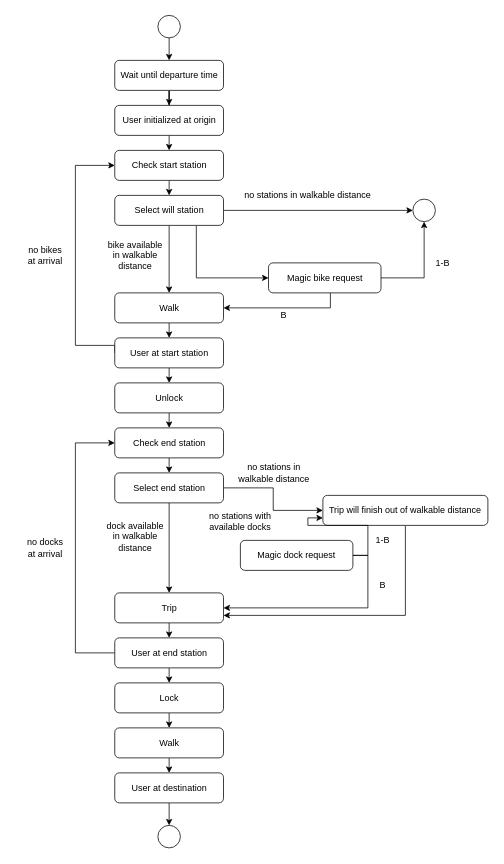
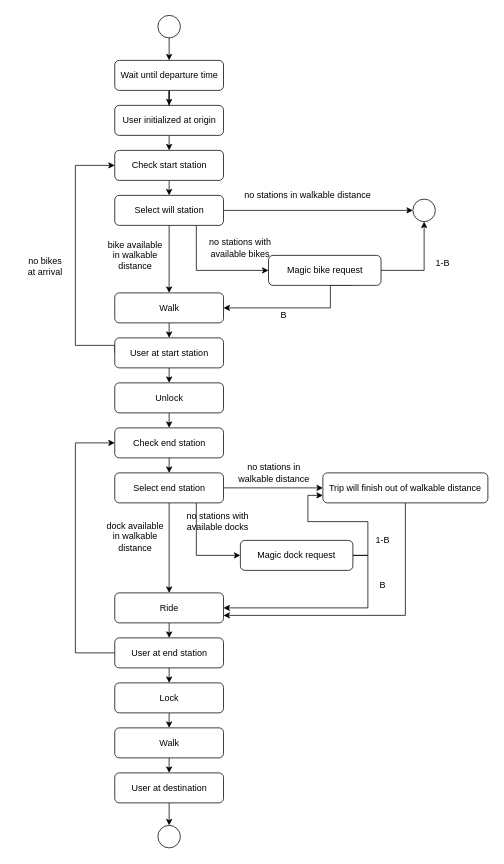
+ <mxCell id="49" value="no stations with available bikes" style="text;html=1;strokeColor=none;fillColor=none;align=center;verticalAlign=middle;whiteSpace=wrap;rounded=0;" vertex="1" parent="1"><mxGeometry x="270" y="320" width="100" height="20" as="geometry" /></mxCell>
- <mxCell id="53" value="&lt;div&gt;no bikes&lt;/div&gt;&lt;div&gt;at arrival&lt;br&gt;&lt;/div&gt;" style="text;html=1;strokeColor=none;fillColor=none;align=center;verticalAlign=middle;whiteSpace=wrap;rounded=0;" vertex="1" parent="1"><mxGeometry x="20" y="330" width="80" height="20" as="geometry" /></mxCell>
+ <mxCell id="53" value="&lt;div&gt;no bikes&lt;/div&gt;&lt;div&gt;at arrival&lt;br&gt;&lt;/div&gt;" style="text;html=1;strokeColor=none;fillColor=none;align=center;verticalAlign=middle;whiteSpace=wrap;rounded=0;" vertex="1" parent="1"><mxGeometry x="20" y="345" width="80" height="20" as="geometry" /></mxCell>
- <mxCell id="46" value="Magic bike request" style="rounded=1;whiteSpace=wrap;html=1;fontSize=12;glass=0;strokeWidth=1;shadow=0;" vertex="1" parent="1"><mxGeometry x="357.5" y="350" width="150" height="40" as="geometry" /></mxCell>
+ <mxCell id="46" value="Magic bike request" style="rounded=1;whiteSpace=wrap;html=1;fontSize=12;glass=0;strokeWidth=1;shadow=0;" vertex="1" parent="1"><mxGeometry x="357.5" y="340" width="150" height="40" as="geometry" /></mxCell>
- <mxCell id="40" value="Trip will finish out of walkable distance" style="rounded=1;whiteSpace=wrap;html=1;fontSize=12;glass=0;strokeWidth=1;shadow=0;" vertex="1" parent="1"><mxGeometry x="430" y="660" width="220" height="40" as="geometry" /></mxCell>
+ <mxCell id="40" value="Trip will finish out of walkable distance" style="rounded=1;whiteSpace=wrap;html=1;fontSize=12;glass=0;strokeWidth=1;shadow=0;" vertex="1" parent="1"><mxGeometry x="430" y="630" width="220" height="40" as="geometry" /></mxCell>
- <mxCell id="55" value="no stations with available docks" style="text;html=1;strokeColor=none;fillColor=none;align=center;verticalAlign=middle;whiteSpace=wrap;rounded=0;" vertex="1" parent="1"><mxGeometry x="270" y="685" width="100" height="20" as="geometry" /></mxCell>
+ <mxCell id="55" value="no stations with available docks" style="text;html=1;strokeColor=none;fillColor=none;align=center;verticalAlign=middle;whiteSpace=wrap;rounded=0;" vertex="1" parent="1"><mxGeometry x="240" y="685" width="100" height="20" as="geometry" /></mxCell>
- <mxCell id="59" value="&lt;div&gt;no docks&lt;/div&gt;&lt;div&gt;at arrival&lt;br&gt;&lt;/div&gt;" style="text;html=1;strokeColor=none;fillColor=none;align=center;verticalAlign=middle;whiteSpace=wrap;rounded=0;" vertex="1" parent="1"><mxGeometry x="20" y="720" width="80" height="20" as="geometry" /></mxCell>
+ <mxCell id="36" style="edgeStyle=orthogonalEdgeStyle;rounded=0;orthogonalLoop=1;jettySize=auto;html=1;exitX=0.75;exitY=1;exitDx=0;exitDy=0;entryX=0;entryY=0.5;entryDx=0;entryDy=0;" edge="1" parent="1" source="38" target="43"><mxGeometry relative="1" as="geometry" /></mxCell>
- <mxCell id="24" value="Trip" style="rounded=1;whiteSpace=wrap;html=1;fontSize=12;glass=0;strokeWidth=1;shadow=0;" vertex="1" parent="1"><mxGeometry x="152.5" y="790" width="145" height="40" as="geometry" /></mxCell>
+ <mxCell id="24" value="Ride" style="rounded=1;whiteSpace=wrap;html=1;fontSize=12;glass=0;strokeWidth=1;shadow=0;" vertex="1" parent="1"><mxGeometry x="152.5" y="790" width="145" height="40" as="geometry" /></mxCell>
